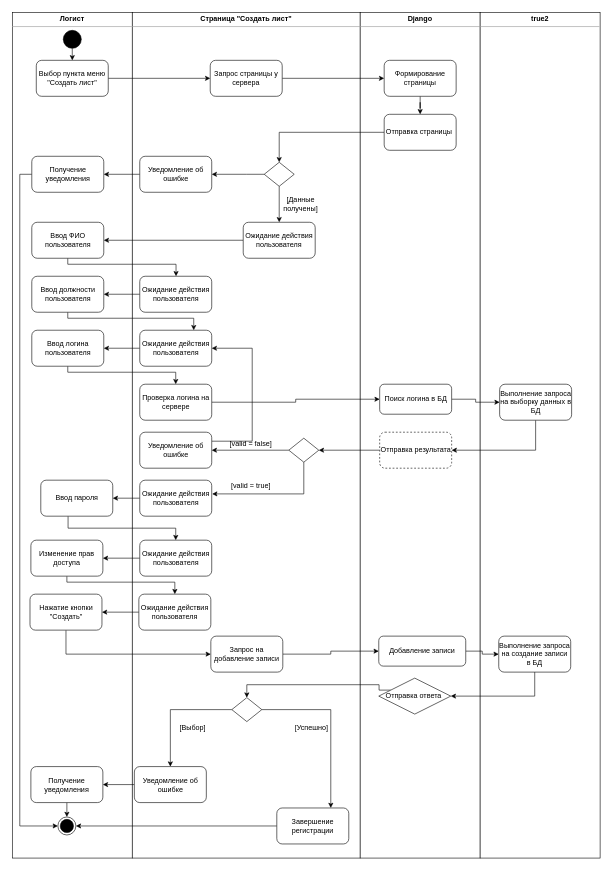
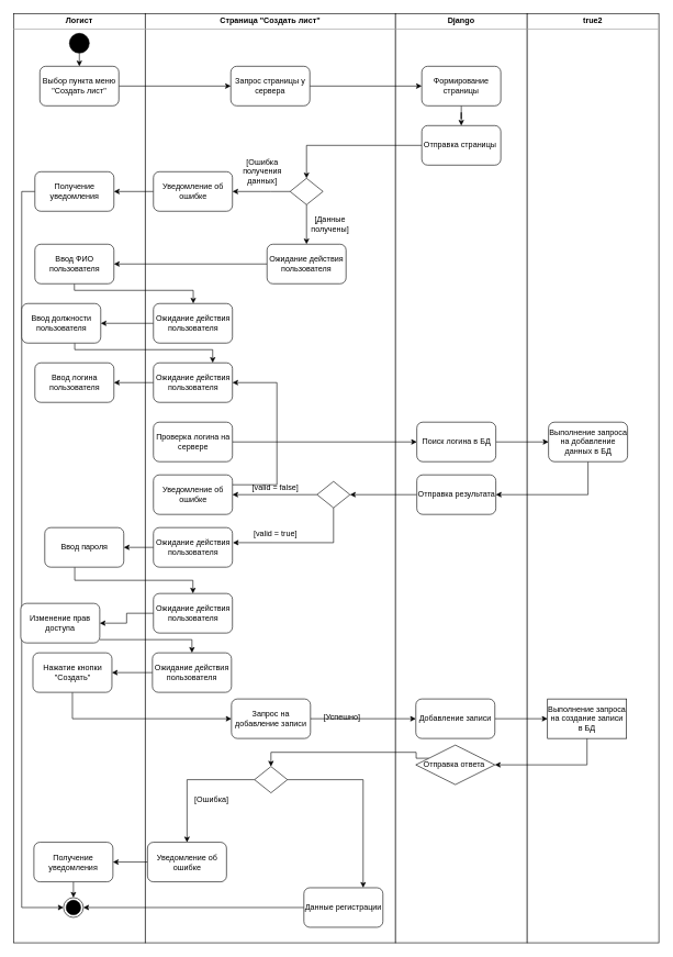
+ <mxCell id="21" value="[Ошибка &lt;br&gt;получения &lt;br&gt;данных]" style="text;html=1;strokeColor=none;fillColor=none;align=center;verticalAlign=middle;whiteSpace=wrap;rounded=0;" vertex="1" parent="1"><mxGeometry x="367.5" y="250" width="60" height="20" as="geometry" /></mxCell>
- <mxCell id="63" value="Ввод должности пользователя" style="rounded=1;whiteSpace=wrap;html=1;" vertex="1" parent="1"><mxGeometry x="52.5" y="460" width="120" height="60" as="geometry" /></mxCell>
+ <mxCell id="63" value="Ввод должности пользователя" style="rounded=1;whiteSpace=wrap;html=1;" vertex="1" parent="1"><mxGeometry x="32.5" y="460" width="120" height="60" as="geometry" /></mxCell>
- <mxCell id="50" style="edgeStyle=orthogonalEdgeStyle;rounded=0;orthogonalLoop=1;jettySize=auto;html=1;entryX=0.5;entryY=0;entryDx=0;entryDy=0;" edge="1" parent="1" source="51" target="55"><mxGeometry relative="1" as="geometry"><Array as="points"><mxPoint x="113" y="620" /><mxPoint x="293" y="620" /></Array></mxGeometry></mxCell>
- <mxCell id="65" value="Поиск логина в БД" style="rounded=1;whiteSpace=wrap;html=1;" vertex="1" parent="1"><mxGeometry x="632.5" y="640" width="120" height="50" as="geometry" /></mxCell>
+ <mxCell id="65" value="Поиск логина в БД" style="rounded=1;whiteSpace=wrap;html=1;" vertex="1" parent="1"><mxGeometry x="632.5" y="640" width="120" height="60" as="geometry" /></mxCell>
- <mxCell id="67" value="Выполнение запроса на выборку данных в БД" style="rounded=1;whiteSpace=wrap;html=1;" vertex="1" parent="1"><mxGeometry x="832.5" y="640" width="120" height="60" as="geometry" /></mxCell>
+ <mxCell id="67" value="Выполнение запроса на добавление данных в БД" style="rounded=1;whiteSpace=wrap;html=1;" vertex="1" parent="1"><mxGeometry x="832.5" y="640" width="120" height="60" as="geometry" /></mxCell>
- <mxCell id="69" value="Отправка результата" style="rounded=1;whiteSpace=wrap;html=1;dashed=1;" vertex="1" parent="1"><mxGeometry x="632.5" y="720" width="120" height="60" as="geometry" /></mxCell>
+ <mxCell id="69" value="Отправка результата" style="rounded=1;whiteSpace=wrap;html=1;" vertex="1" parent="1"><mxGeometry x="632.5" y="720" width="120" height="60" as="geometry" /></mxCell>
- <mxCell id="80" value="Изменение прав доступа" style="rounded=1;whiteSpace=wrap;html=1;" vertex="1" parent="1"><mxGeometry x="51" y="900" width="120" height="60" as="geometry" /></mxCell>
+ <mxCell id="80" value="Изменение прав доступа" style="rounded=1;whiteSpace=wrap;html=1;" vertex="1" parent="1"><mxGeometry x="31" y="915" width="120" height="60" as="geometry" /></mxCell>
- <mxCell id="29" value="Добавление записи" style="rounded=1;whiteSpace=wrap;html=1;" vertex="1" parent="1"><mxGeometry x="631" y="1060" width="145" height="50" as="geometry" /></mxCell>
+ <mxCell id="29" value="Добавление записи" style="rounded=1;whiteSpace=wrap;html=1;" vertex="1" parent="1"><mxGeometry x="631" y="1060" width="120" height="60" as="geometry" /></mxCell>
- <mxCell id="31" value="Выполнение запроса на создание записи в БД" style="rounded=1;whiteSpace=wrap;html=1;" vertex="1" parent="1"><mxGeometry x="831" y="1060" width="120" height="60" as="geometry" /></mxCell>
+ <mxCell id="31" value="Выполнение запроса на создание записи в БД" style="whiteSpace=wrap;html=1;rounded=0;" vertex="1" parent="1"><mxGeometry x="831" y="1060" width="120" height="60" as="geometry" /></mxCell>
- <mxCell id="40" value="[Выбор]" style="text;html=1;strokeColor=none;fillColor=none;align=center;verticalAlign=middle;whiteSpace=wrap;rounded=0;" vertex="1" parent="1"><mxGeometry x="291" y="1202.5" width="60" height="20" as="geometry" /></mxCell>
+ <mxCell id="40" value="[Ошибка]" style="text;html=1;strokeColor=none;fillColor=none;align=center;verticalAlign=middle;whiteSpace=wrap;rounded=0;" vertex="1" parent="1"><mxGeometry x="291" y="1202.5" width="60" height="20" as="geometry" /></mxCell>
- <mxCell id="39" value="[Успешно]" style="text;html=1;strokeColor=none;fillColor=none;align=center;verticalAlign=middle;whiteSpace=wrap;rounded=0;" vertex="1" parent="1"><mxGeometry x="488.5" y="1202.5" width="60" height="20" as="geometry" /></mxCell>
+ <mxCell id="39" value="[Успешно]" style="text;html=1;strokeColor=none;fillColor=none;align=center;verticalAlign=middle;whiteSpace=wrap;rounded=0;" vertex="1" parent="1"><mxGeometry x="488.5" y="1077.5" width="60" height="20" as="geometry" /></mxCell>
- <mxCell id="38" value="Завершение регистрации" style="rounded=1;whiteSpace=wrap;html=1;" vertex="1" parent="1"><mxGeometry x="461" y="1346.5" width="120" height="60" as="geometry" /></mxCell>
+ <mxCell id="38" value="Данные регистрации" style="rounded=1;whiteSpace=wrap;html=1;" vertex="1" parent="1"><mxGeometry x="461" y="1346.5" width="120" height="60" as="geometry" /></mxCell>
